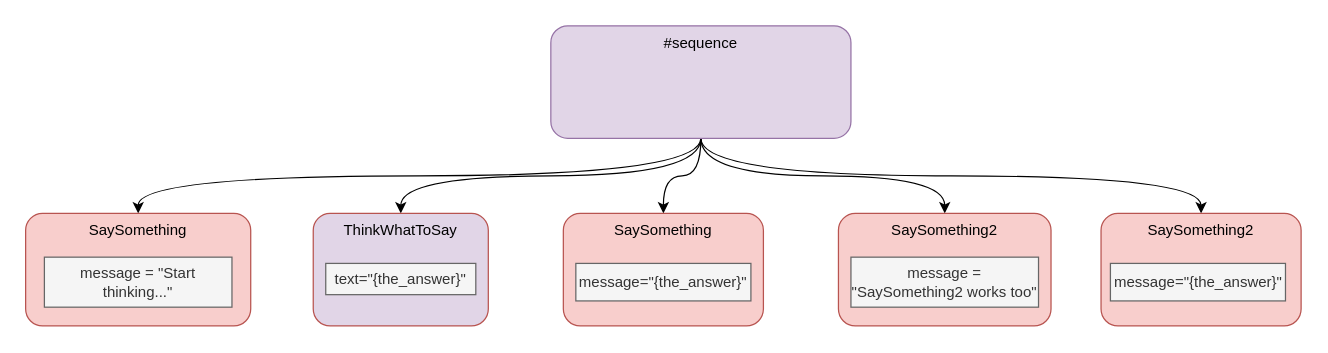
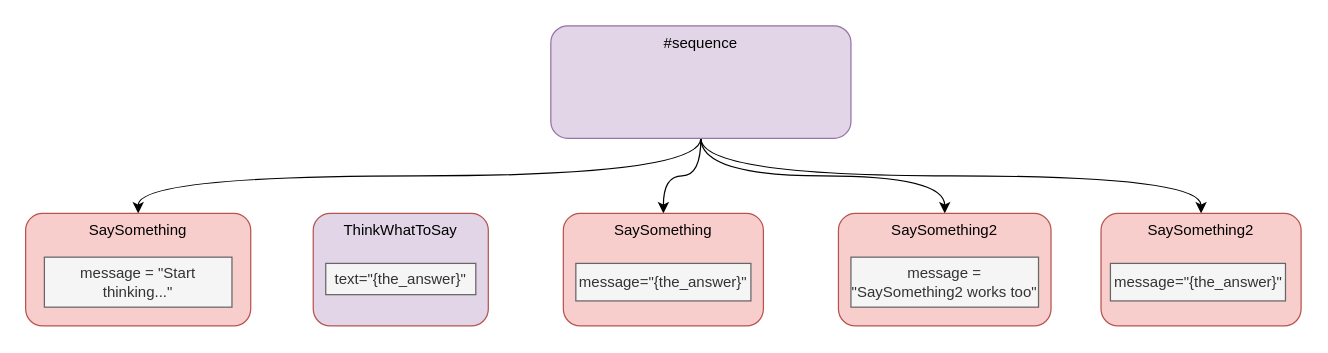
- <mxCell id="3" style="edgeStyle=orthogonalEdgeStyle;orthogonalLoop=1;jettySize=auto;html=1;exitX=0.5;exitY=1;exitDx=0;exitDy=0;curved=1;verticalAlign=top;" edge="1" parent="1" source="7" target="11"><mxGeometry relative="1" as="geometry" /></mxCell>
